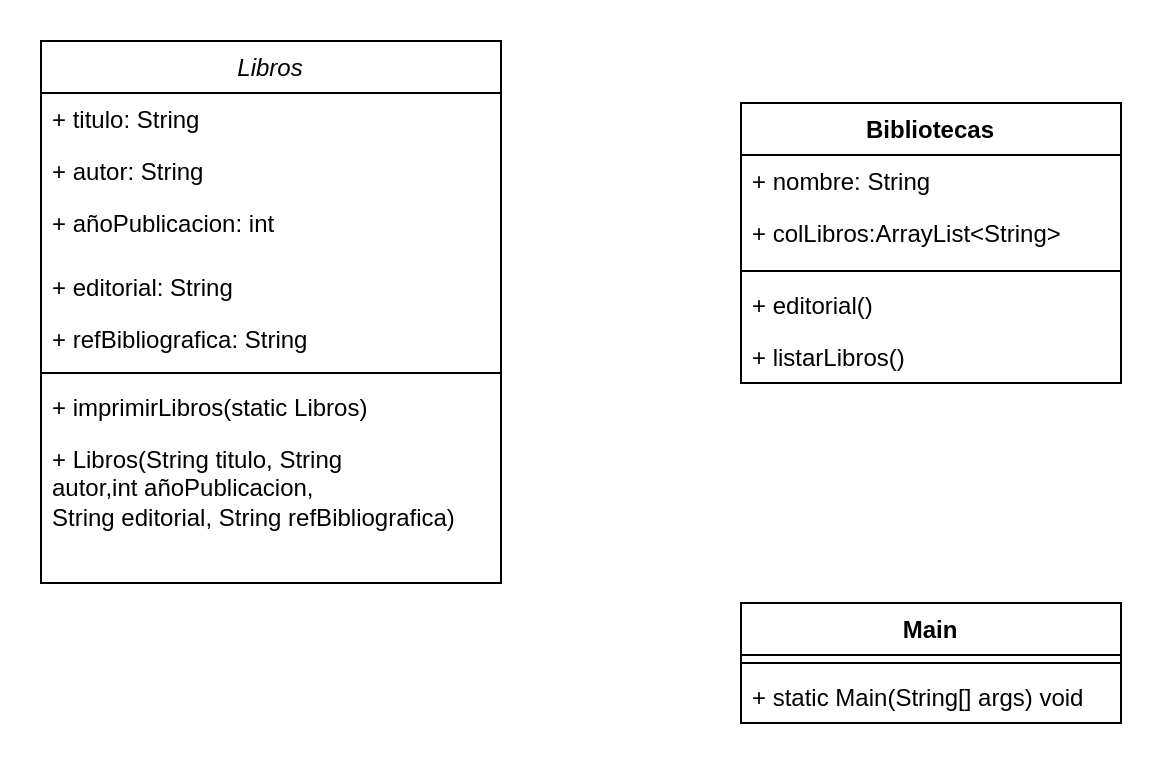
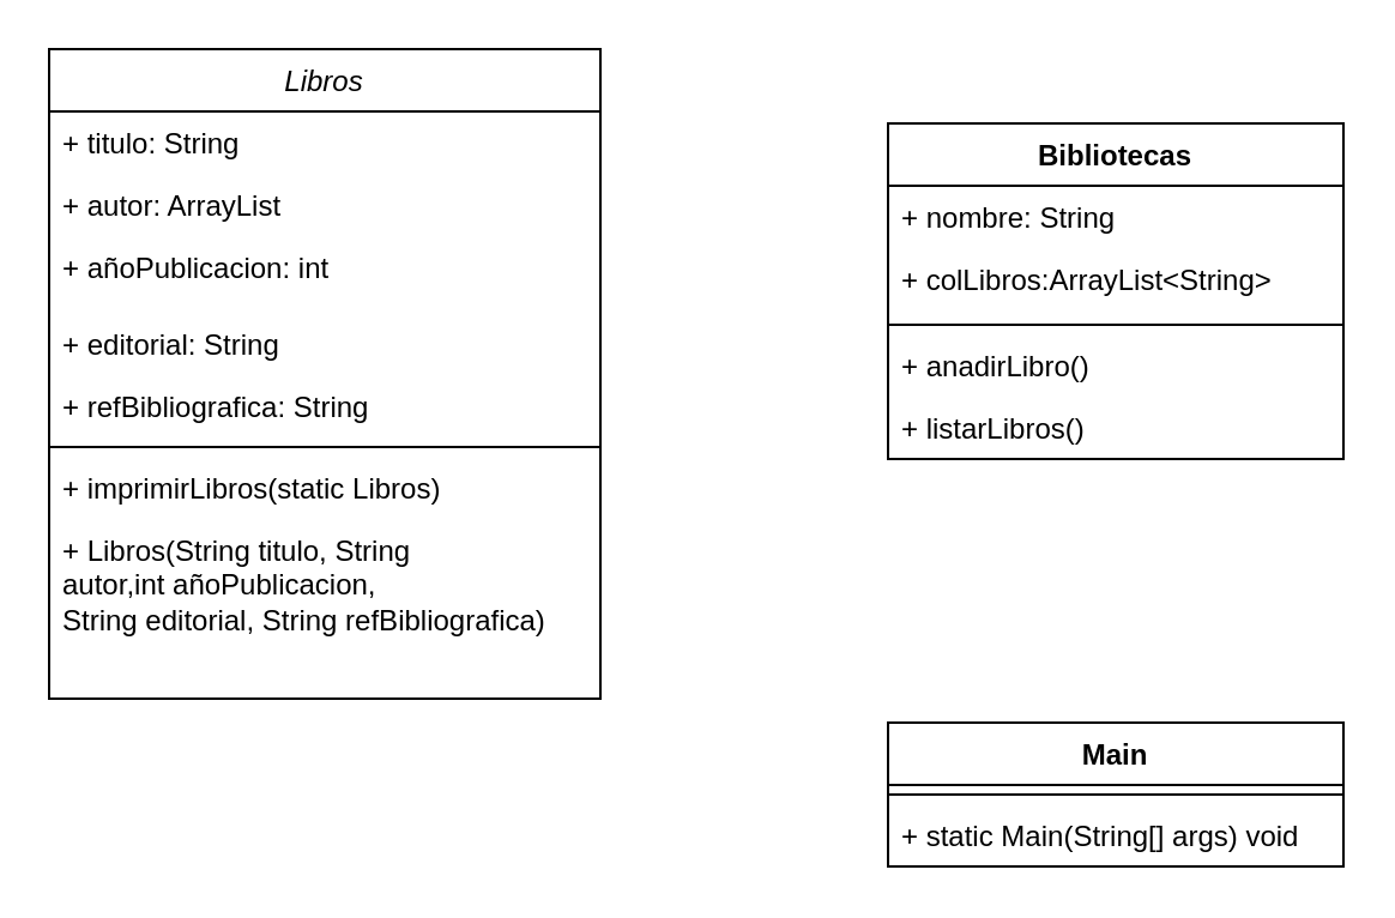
- <mxCell id="4" value="+ autor: String" style="text;align=left;verticalAlign=top;spacingLeft=4;spacingRight=4;overflow=hidden;rotatable=0;points=[[0,0.5],[1,0.5]];portConstraint=eastwest;rounded=0;shadow=0;html=0;" parent="2" vertex="1"><mxGeometry y="52" width="230" height="26" as="geometry" /></mxCell>
+ <mxCell id="4" value="+ autor: ArrayList" style="text;align=left;verticalAlign=top;spacingLeft=4;spacingRight=4;overflow=hidden;rotatable=0;points=[[0,0.5],[1,0.5]];portConstraint=eastwest;rounded=0;shadow=0;html=0;" parent="2" vertex="1"><mxGeometry y="52" width="230" height="26" as="geometry" /></mxCell>
- <mxCell id="15" value="+ editorial()" style="text;strokeColor=none;fillColor=none;align=left;verticalAlign=top;spacingLeft=4;spacingRight=4;overflow=hidden;rotatable=0;points=[[0,0.5],[1,0.5]];portConstraint=eastwest;whiteSpace=wrap;html=1;" vertex="1" parent="11"><mxGeometry y="88" width="190" height="26" as="geometry" /></mxCell>
+ <mxCell id="15" value="+ anadirLibro()" style="text;strokeColor=none;fillColor=none;align=left;verticalAlign=top;spacingLeft=4;spacingRight=4;overflow=hidden;rotatable=0;points=[[0,0.5],[1,0.5]];portConstraint=eastwest;whiteSpace=wrap;html=1;" vertex="1" parent="11"><mxGeometry y="88" width="190" height="26" as="geometry" /></mxCell>
